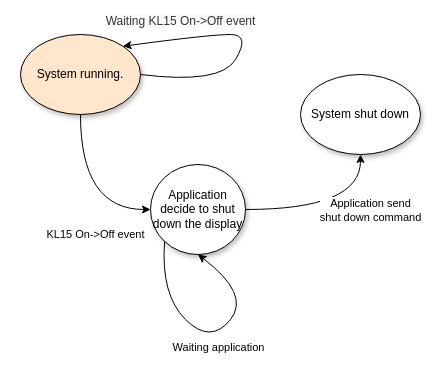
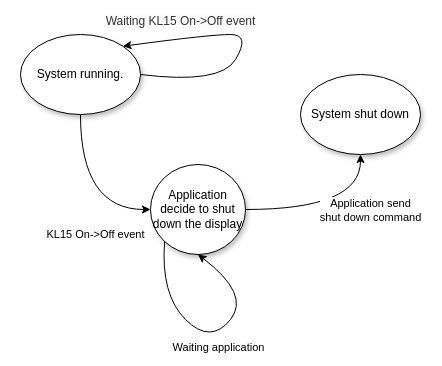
- <mxCell id="4" value="System running." style="ellipse;whiteSpace=wrap;html=1;shadow=1;fillColor=#ffe6cc;" vertex="1" parent="1"><mxGeometry x="20" y="20" width="120" height="80" as="geometry" /></mxCell>
+ <mxCell id="4" value="System running." style="ellipse;whiteSpace=wrap;html=1;shadow=1;" vertex="1" parent="1"><mxGeometry x="20" y="20" width="120" height="80" as="geometry" /></mxCell>
